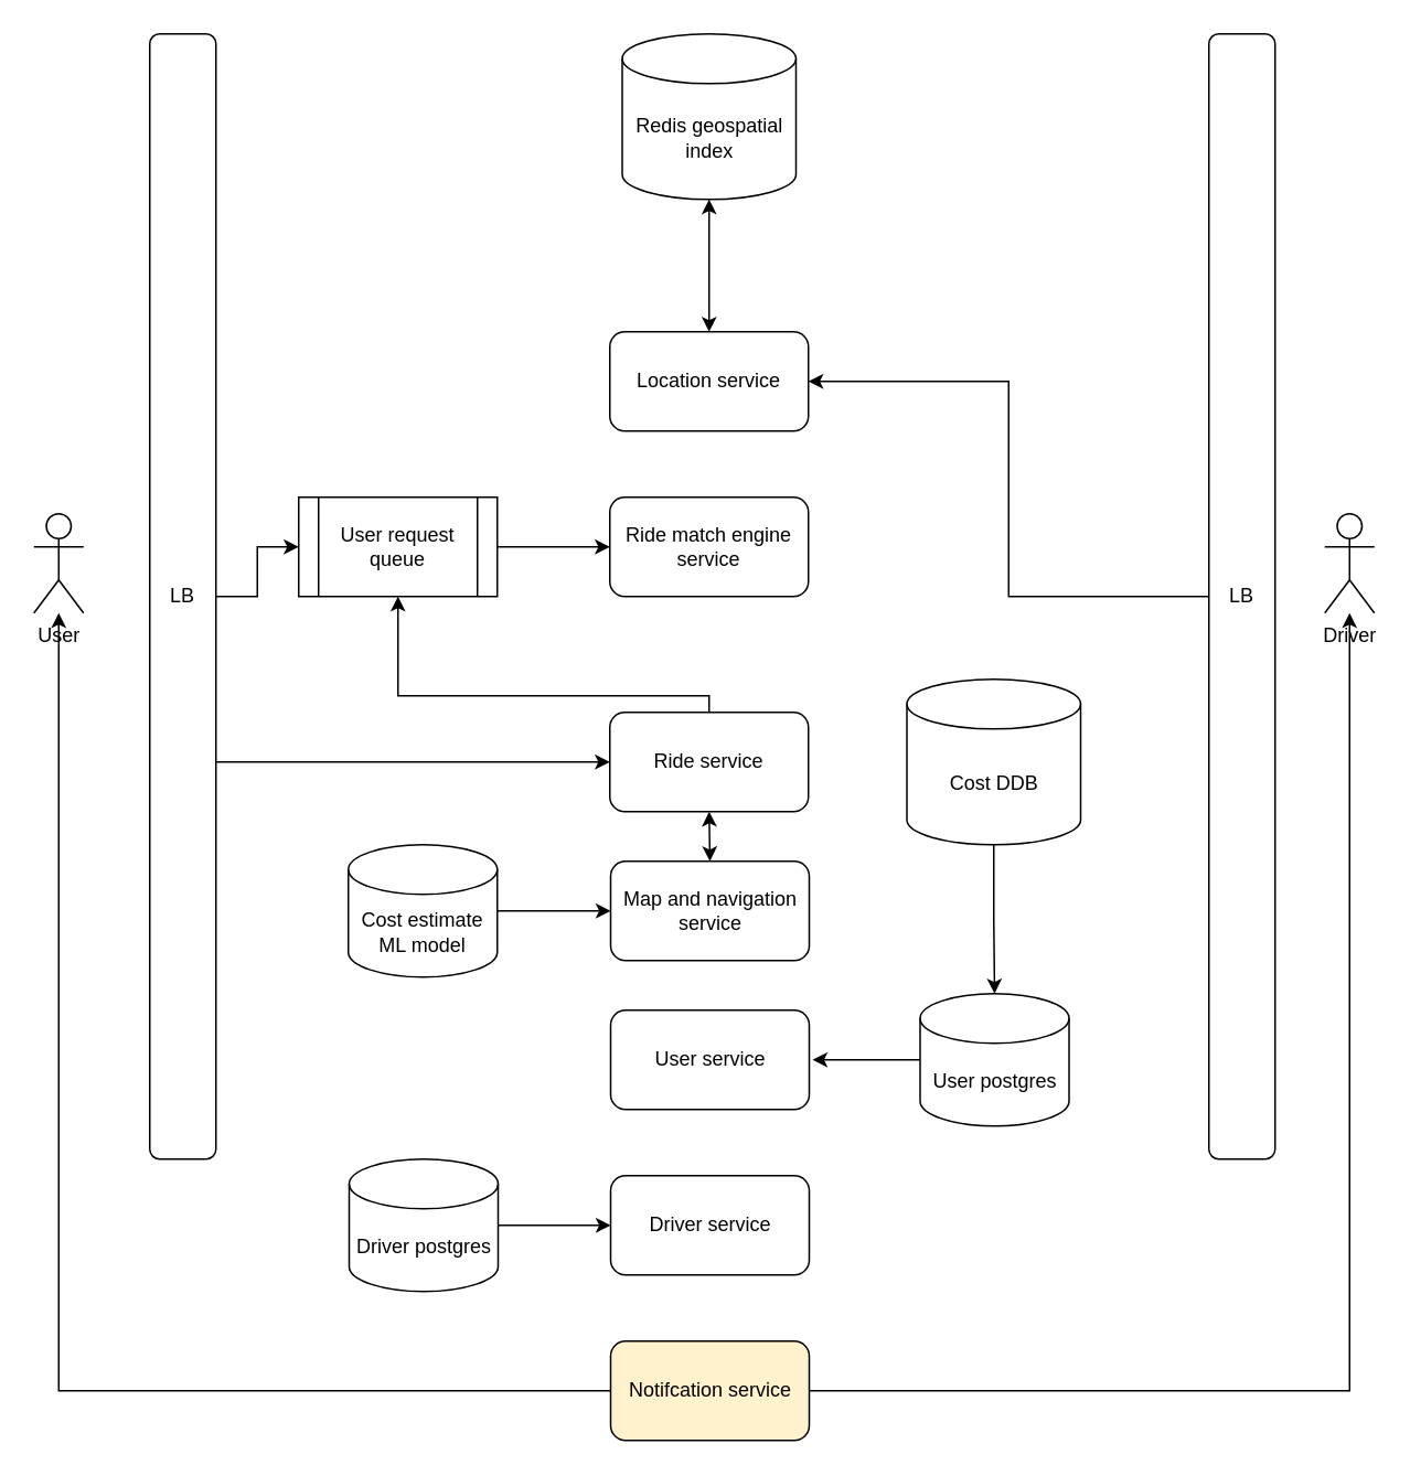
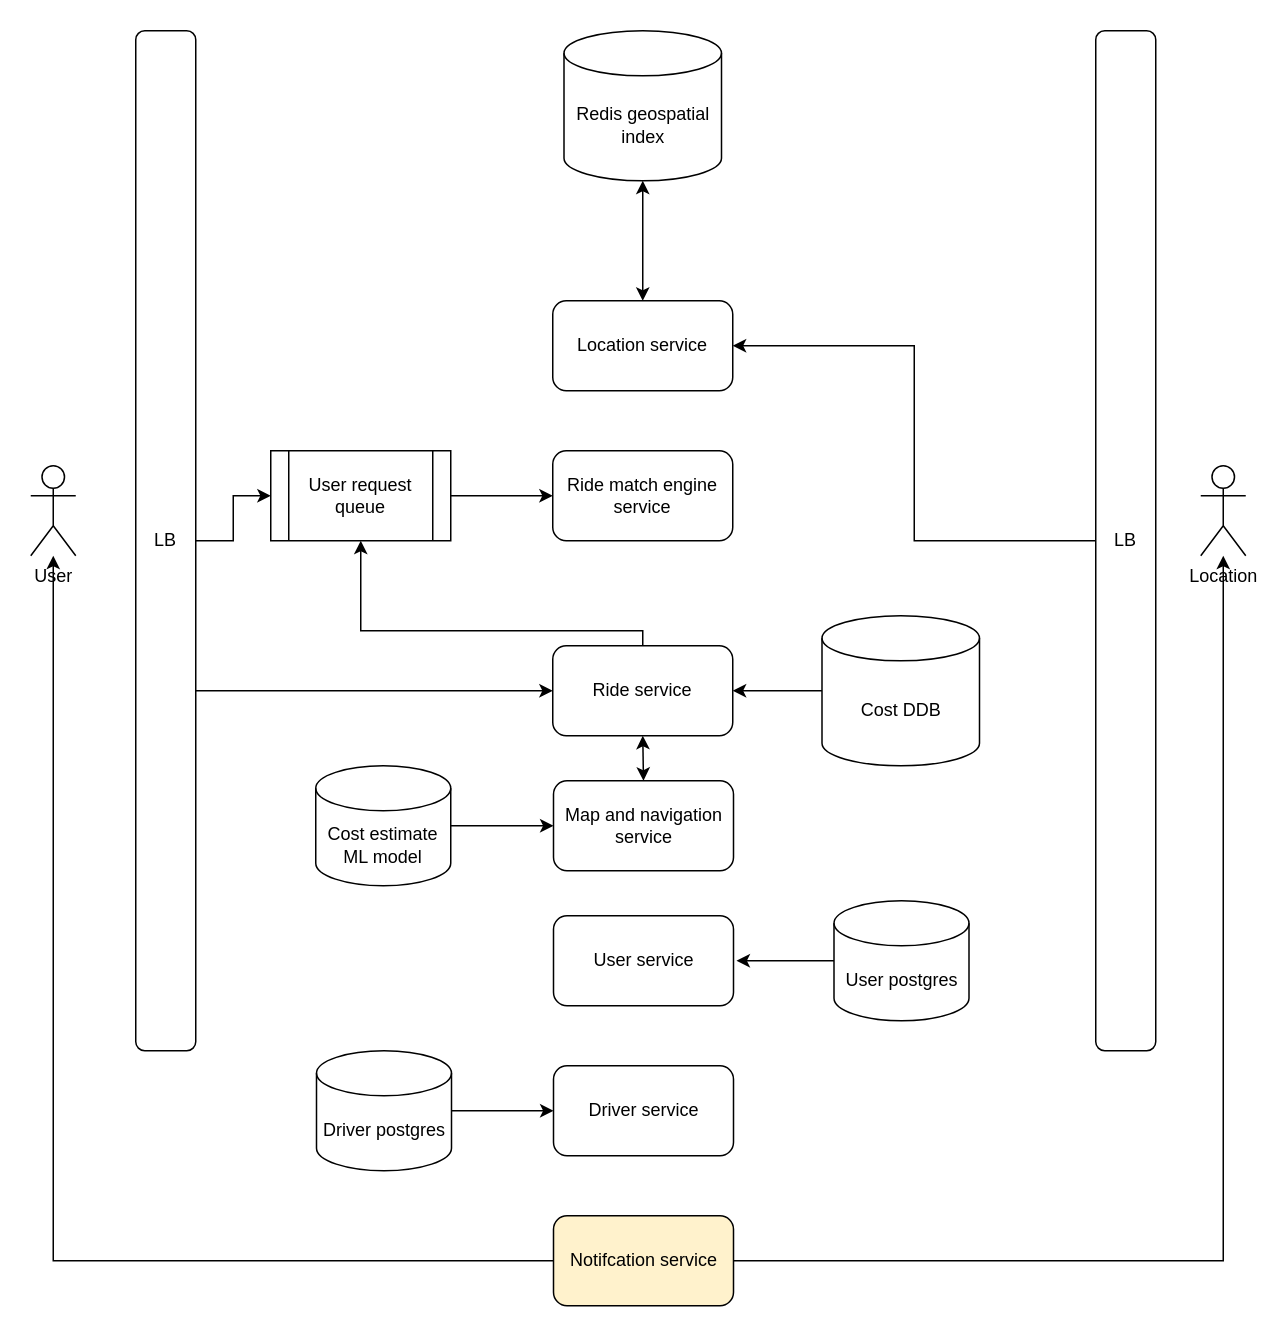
- <mxCell id="9" value="Driver" style="shape=umlActor;verticalLabelPosition=bottom;verticalAlign=top;html=1;outlineConnect=0;" vertex="1" parent="1"><mxGeometry x="800" y="310" width="30" height="60" as="geometry" /></mxCell>
+ <mxCell id="9" value="Location" style="shape=umlActor;verticalLabelPosition=bottom;verticalAlign=top;html=1;outlineConnect=0;" vertex="1" parent="1"><mxGeometry x="800" y="310" width="30" height="60" as="geometry" /></mxCell>
- <mxCell id="24" style="edgeStyle=orthogonalEdgeStyle;rounded=0;orthogonalLoop=1;jettySize=auto;html=1;" edge="1" parent="1" source="25" target="27"><mxGeometry relative="1" as="geometry" /></mxCell>
+ <mxCell id="24" style="edgeStyle=orthogonalEdgeStyle;rounded=0;orthogonalLoop=1;jettySize=auto;html=1;entryX=1;entryY=0.5;entryDx=0;entryDy=0;" edge="1" parent="1" source="25" target="23"><mxGeometry relative="1" as="geometry" /></mxCell>
